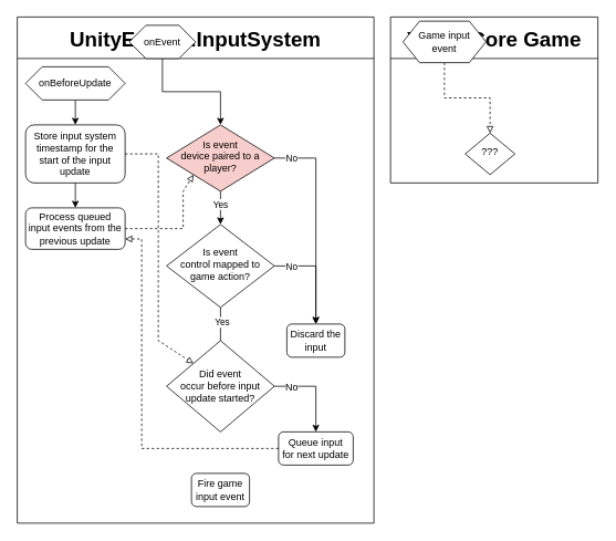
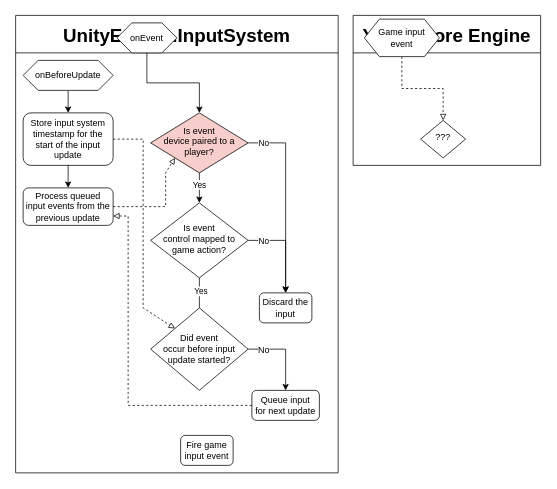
- <mxCell id="29" value="YARG.Core Game" style="swimlane;fontSize=25;fillColor=default;swimlaneLine=1;startSize=50;collapsible=0;expand=1;" vertex="1" parent="1"><mxGeometry x="470" y="20" width="250" height="200" as="geometry"><mxRectangle x="10" y="10" width="100" height="40" as="alternateBounds" /></mxGeometry></mxCell>
+ <mxCell id="29" value="YARG.Core Engine" style="swimlane;fontSize=25;fillColor=default;swimlaneLine=1;startSize=50;collapsible=0;expand=1;" vertex="1" parent="1"><mxGeometry x="470" y="20" width="250" height="200" as="geometry"><mxRectangle x="10" y="10" width="100" height="40" as="alternateBounds" /></mxGeometry></mxCell>
- <mxCell id="7" value="Fire game&lt;br&gt;input event" style="rounded=1;whiteSpace=wrap;html=1;fontSize=12;glass=0;strokeWidth=1;shadow=0;" parent="2" vertex="1"><mxGeometry x="210" y="550" width="70" height="40" as="geometry" /></mxCell>
+ <mxCell id="7" value="Fire game&lt;br&gt;input event" style="rounded=1;whiteSpace=wrap;html=1;fontSize=12;glass=0;strokeWidth=1;shadow=0;" parent="2" vertex="1"><mxGeometry x="220" y="560" width="70" height="40" as="geometry" /></mxCell>
